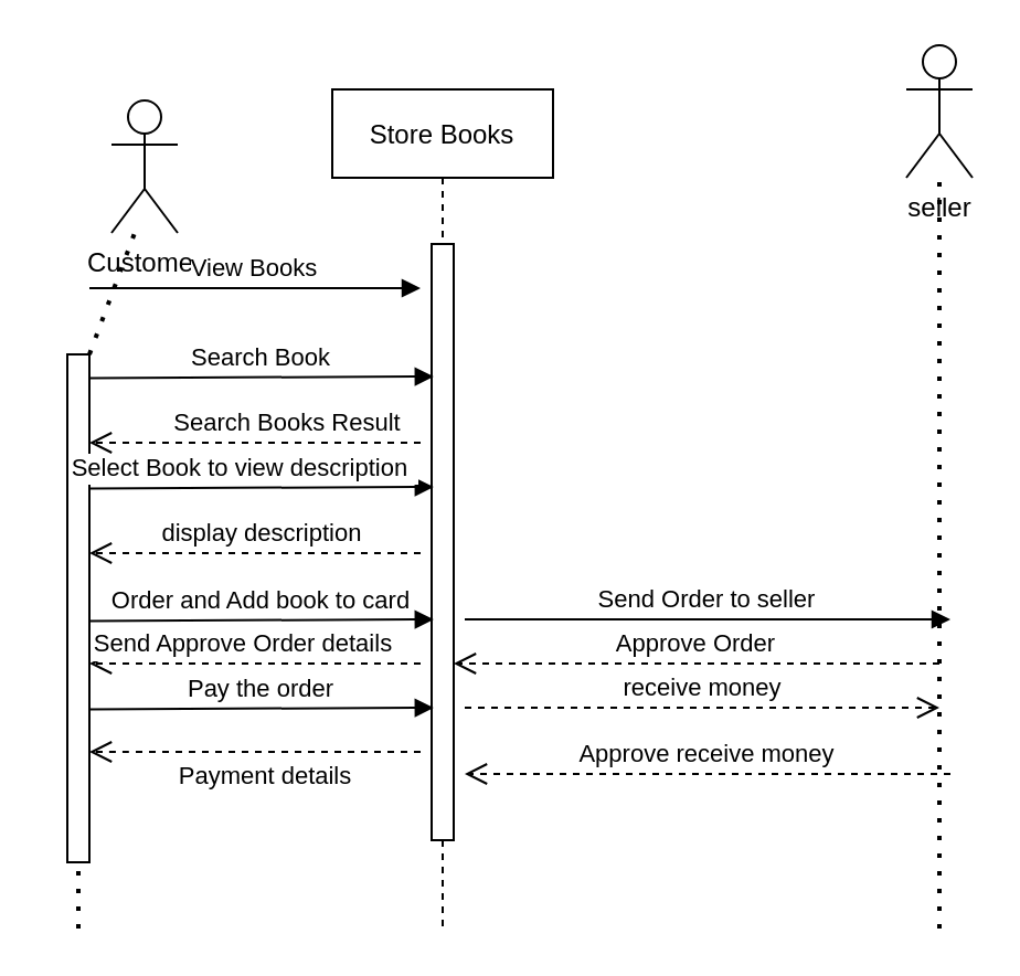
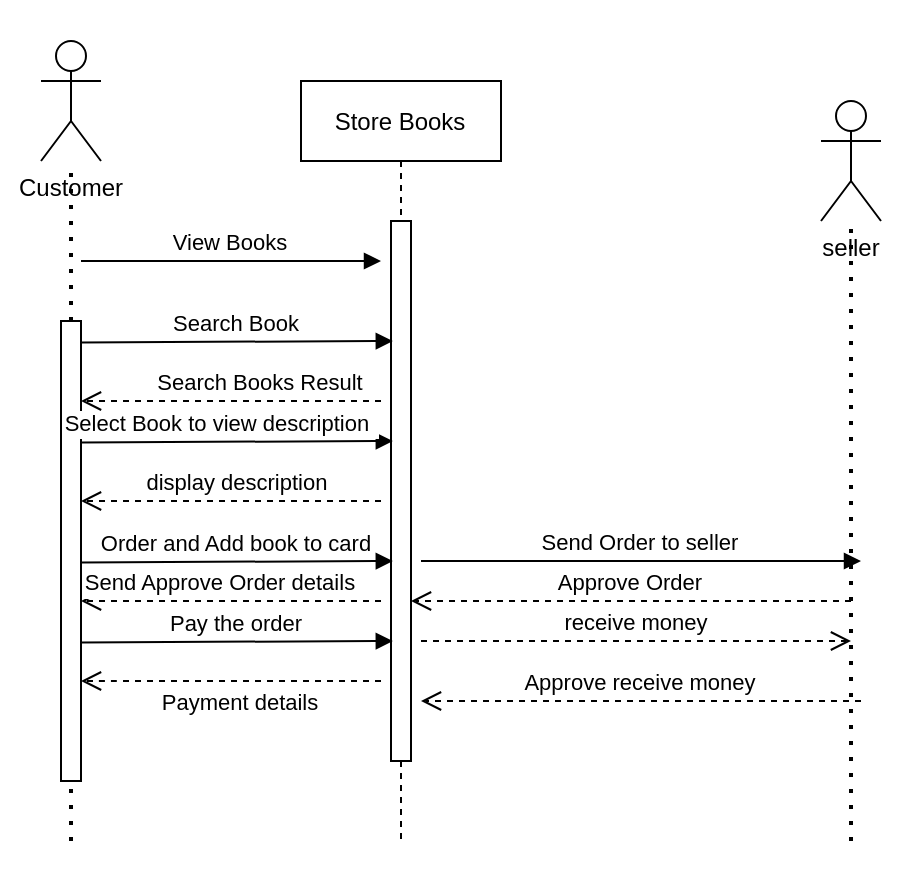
- <mxCell id="9" value="seller" style="shape=umlActor;verticalLabelPosition=bottom;verticalAlign=top;html=1;outlineConnect=0;" vertex="1" parent="1"><mxGeometry x="410" y="20" width="30" height="60" as="geometry" /></mxCell>
+ <mxCell id="9" value="seller" style="shape=umlActor;verticalLabelPosition=bottom;verticalAlign=top;html=1;outlineConnect=0;" vertex="1" parent="1"><mxGeometry x="410" y="50" width="30" height="60" as="geometry" /></mxCell>
- <mxCell id="5" value="Customer&lt;br&gt;" style="shape=umlActor;verticalLabelPosition=bottom;verticalAlign=top;html=1;outlineConnect=0;" vertex="1" parent="1"><mxGeometry x="50" y="45" width="30" height="60" as="geometry" /></mxCell>
+ <mxCell id="5" value="Customer&lt;br&gt;" style="shape=umlActor;verticalLabelPosition=bottom;verticalAlign=top;html=1;outlineConnect=0;" vertex="1" parent="1"><mxGeometry x="20" y="20" width="30" height="60" as="geometry" /></mxCell>
